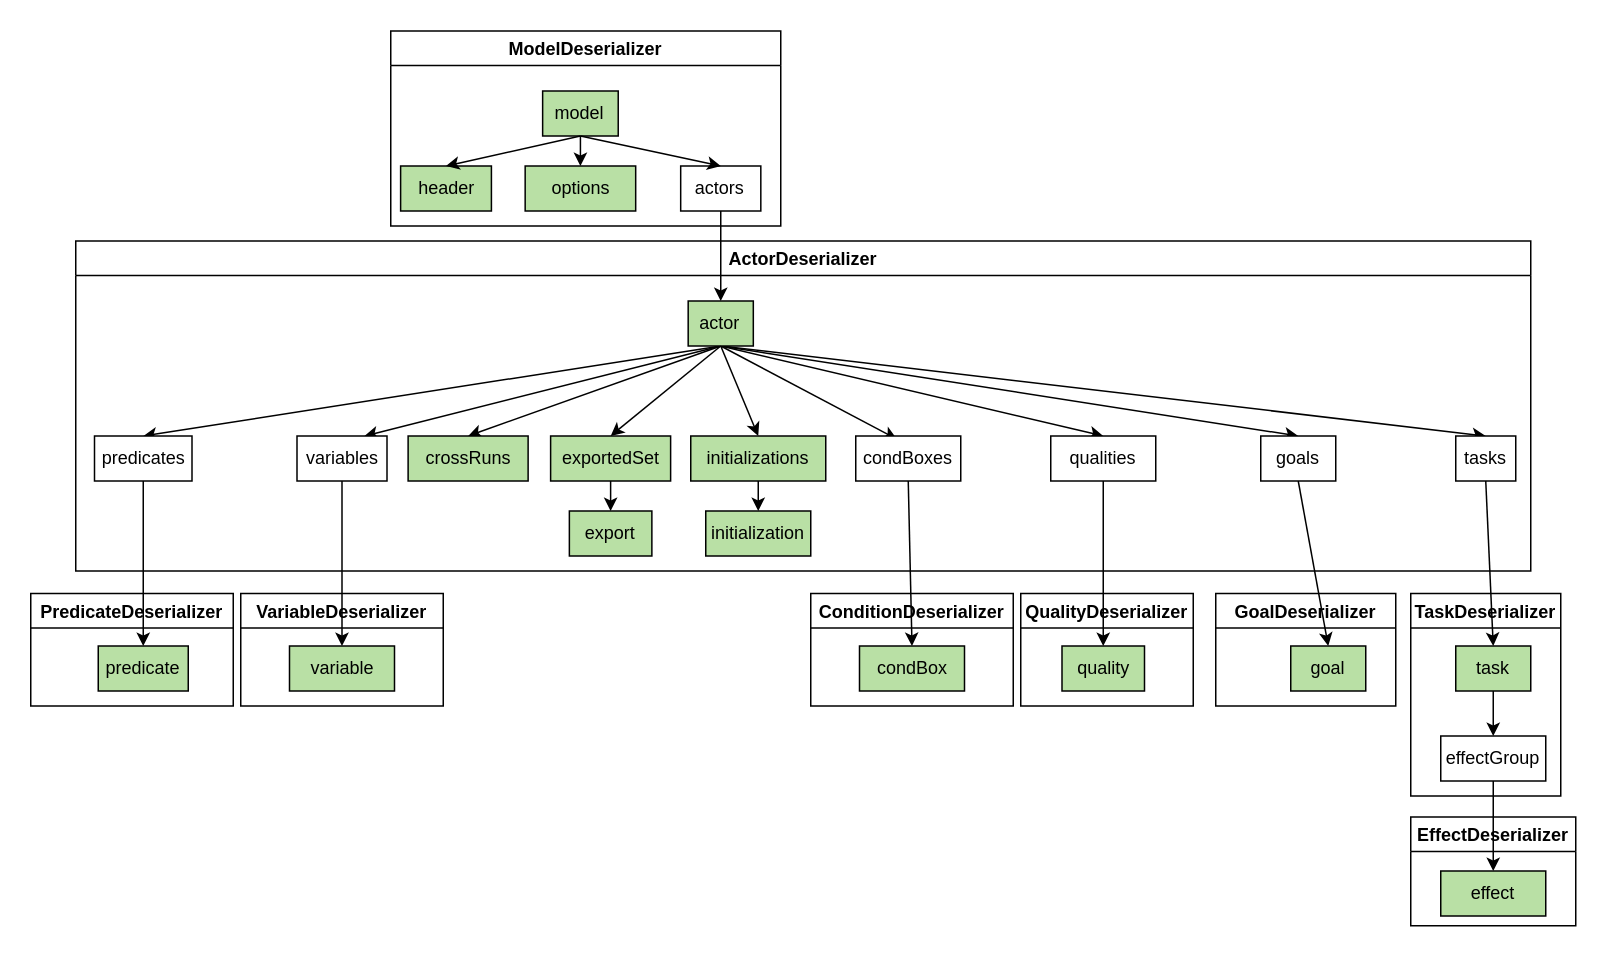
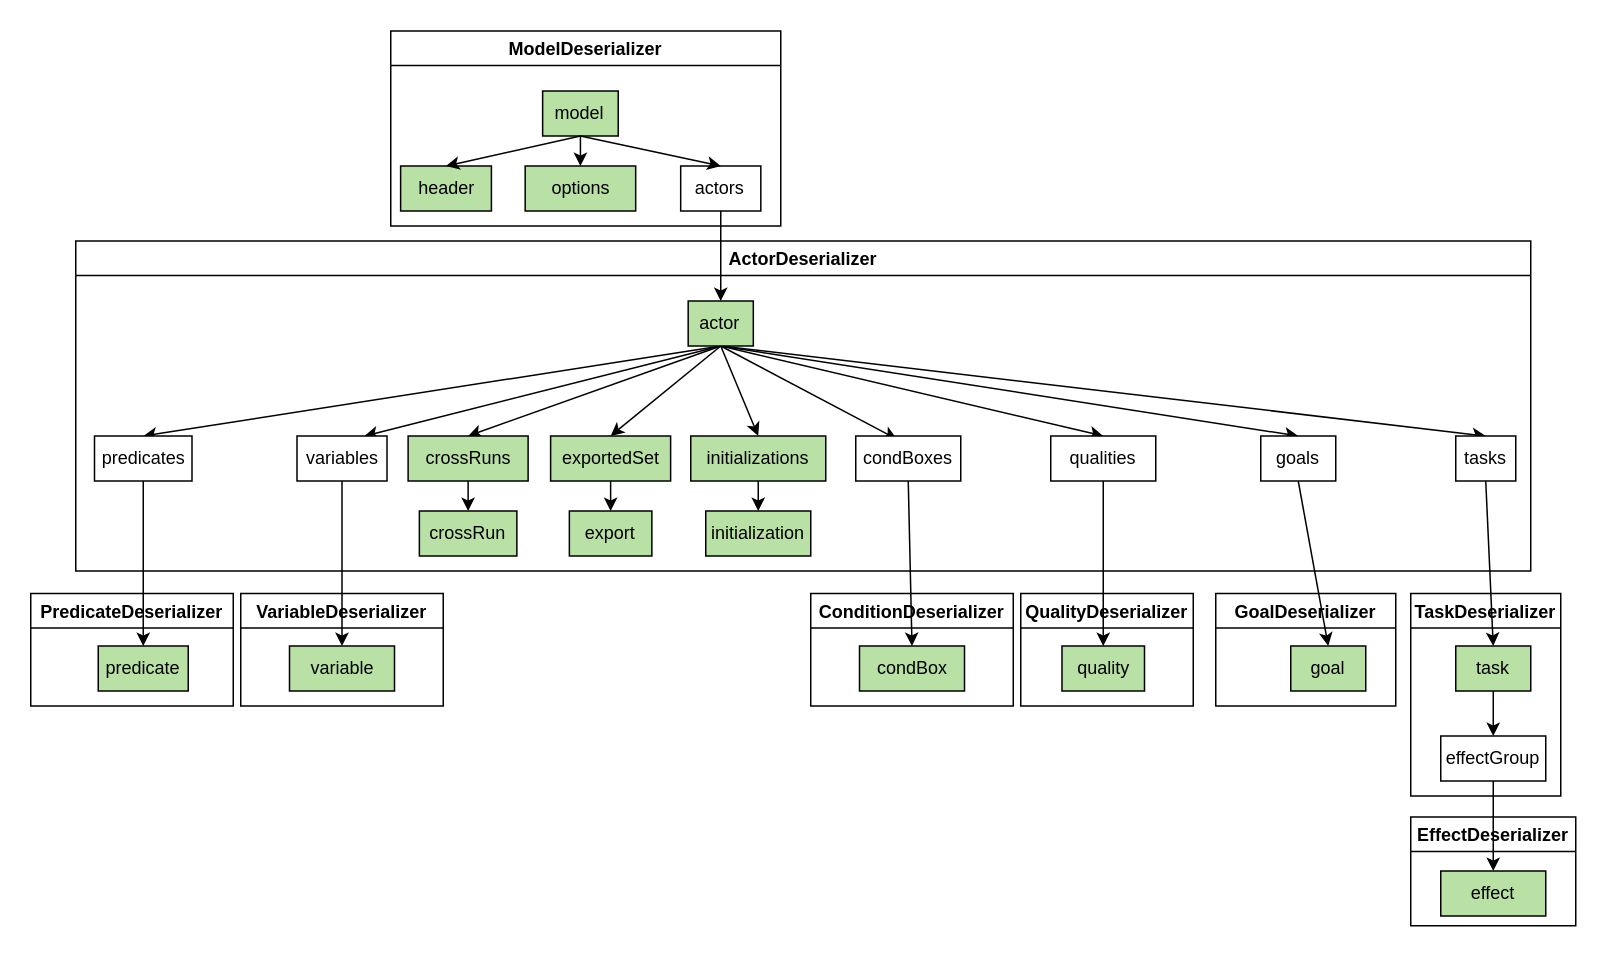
+ <mxCell id="27" value="" style="endArrow=classic;html=1;rounded=0;exitX=0.5;exitY=1;exitDx=0;exitDy=0;entryX=0.5;entryY=0;entryDx=0;entryDy=0;" edge="1" parent="18" source="29" target="30"><mxGeometry width="50" height="50" relative="1" as="geometry"><mxPoint x="460" y="120" as="sourcePoint" /><mxPoint x="460" y="150" as="targetPoint" /></mxGeometry></mxCell>
+ <mxCell id="30" value="crossRun" style="rounded=0;whiteSpace=wrap;html=1;fillColor=#B9E0A5;" vertex="1" parent="18"><mxGeometry x="229.08" y="180" width="65" height="30" as="geometry" /></mxCell>
